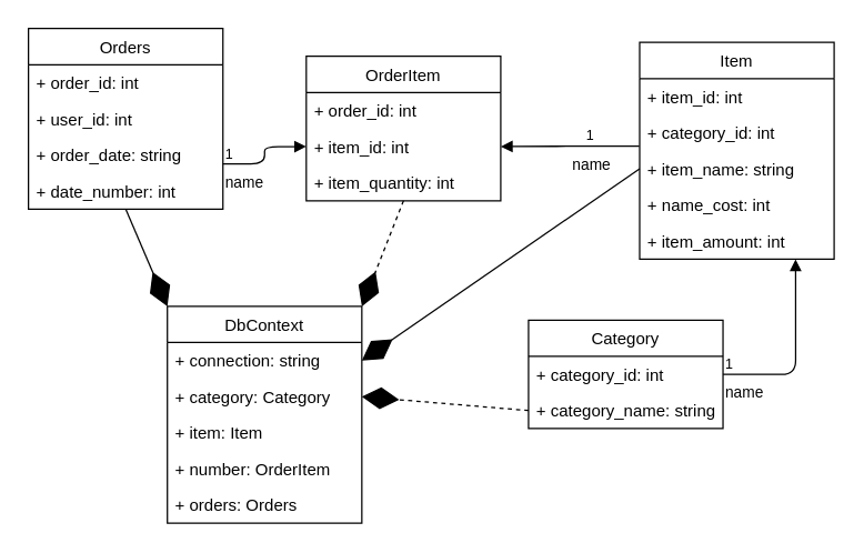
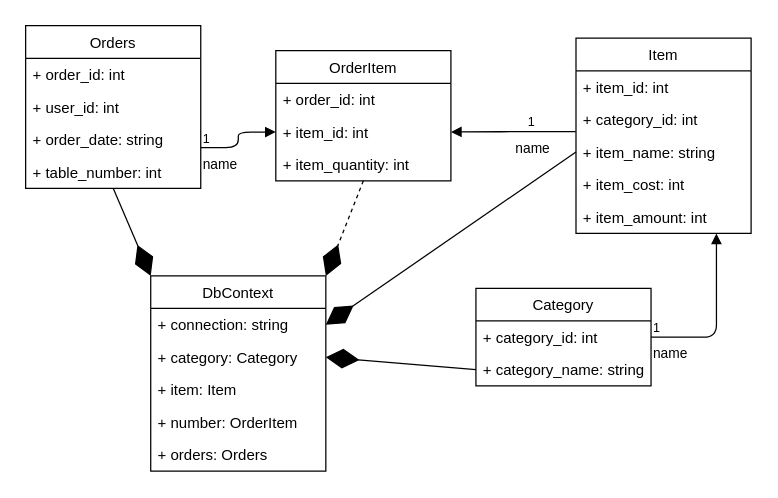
- <mxCell id="19" value="+ date_number: int" style="text;strokeColor=none;fillColor=none;align=left;verticalAlign=top;spacingLeft=4;spacingRight=4;overflow=hidden;rotatable=0;points=[[0,0.5],[1,0.5]];portConstraint=eastwest;" vertex="1" parent="15"><mxGeometry y="104" width="140" height="26" as="geometry" /></mxCell>
+ <mxCell id="19" value="+ table_number: int" style="text;strokeColor=none;fillColor=none;align=left;verticalAlign=top;spacingLeft=4;spacingRight=4;overflow=hidden;rotatable=0;points=[[0,0.5],[1,0.5]];portConstraint=eastwest;" vertex="1" parent="15"><mxGeometry y="104" width="140" height="26" as="geometry" /></mxCell>
- <mxCell id="9" value="+ name_cost: int" style="text;strokeColor=none;fillColor=none;align=left;verticalAlign=top;spacingLeft=4;spacingRight=4;overflow=hidden;rotatable=0;points=[[0,0.5],[1,0.5]];portConstraint=eastwest;" vertex="1" parent="5"><mxGeometry y="104" width="140" height="26" as="geometry" /></mxCell>
+ <mxCell id="9" value="+ item_cost: int" style="text;strokeColor=none;fillColor=none;align=left;verticalAlign=top;spacingLeft=4;spacingRight=4;overflow=hidden;rotatable=0;points=[[0,0.5],[1,0.5]];portConstraint=eastwest;" vertex="1" parent="5"><mxGeometry y="104" width="140" height="26" as="geometry" /></mxCell>
- <mxCell id="28" value="" style="endArrow=diamondThin;endFill=1;endSize=24;html=1;exitX=0;exitY=0.5;exitDx=0;exitDy=0;entryX=1;entryY=0.5;entryDx=0;entryDy=0;dashed=1;" edge="1" parent="1" source="4" target="22"><mxGeometry width="160" relative="1" as="geometry"><mxPoint x="350" y="450" as="sourcePoint" /><mxPoint x="510" y="450" as="targetPoint" /></mxGeometry></mxCell>
+ <mxCell id="28" value="" style="endArrow=diamondThin;endFill=1;endSize=24;html=1;exitX=0;exitY=0.5;exitDx=0;exitDy=0;entryX=1;entryY=0.5;entryDx=0;entryDy=0;" edge="1" parent="1" source="4" target="22"><mxGeometry width="160" relative="1" as="geometry"><mxPoint x="350" y="450" as="sourcePoint" /><mxPoint x="510" y="450" as="targetPoint" /></mxGeometry></mxCell>
